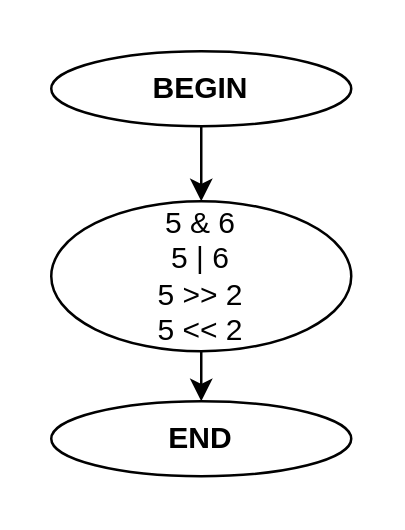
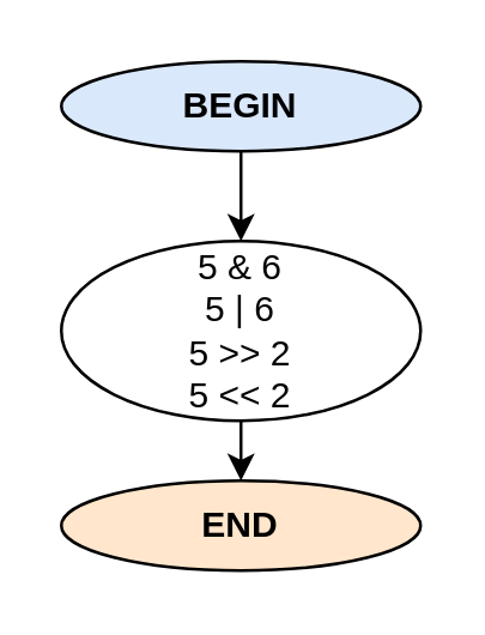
- <mxCell id="5" value="&lt;b&gt;BEGIN&lt;/b&gt;" style="ellipse;whiteSpace=wrap;html=1;" vertex="1" parent="1"><mxGeometry x="20" y="20" width="120" height="30" as="geometry" /></mxCell>
+ <mxCell id="5" value="&lt;b&gt;BEGIN&lt;/b&gt;" style="ellipse;whiteSpace=wrap;html=1;fillColor=#dae8fc;" vertex="1" parent="1"><mxGeometry x="20" y="20" width="120" height="30" as="geometry" /></mxCell>
- <mxCell id="6" value="&lt;b&gt;END&lt;/b&gt;" style="ellipse;whiteSpace=wrap;html=1;" vertex="1" parent="1"><mxGeometry x="20" y="160" width="120" height="30" as="geometry" /></mxCell>
+ <mxCell id="6" value="&lt;b&gt;END&lt;/b&gt;" style="ellipse;whiteSpace=wrap;html=1;fillColor=#ffe6cc;" vertex="1" parent="1"><mxGeometry x="20" y="160" width="120" height="30" as="geometry" /></mxCell>
